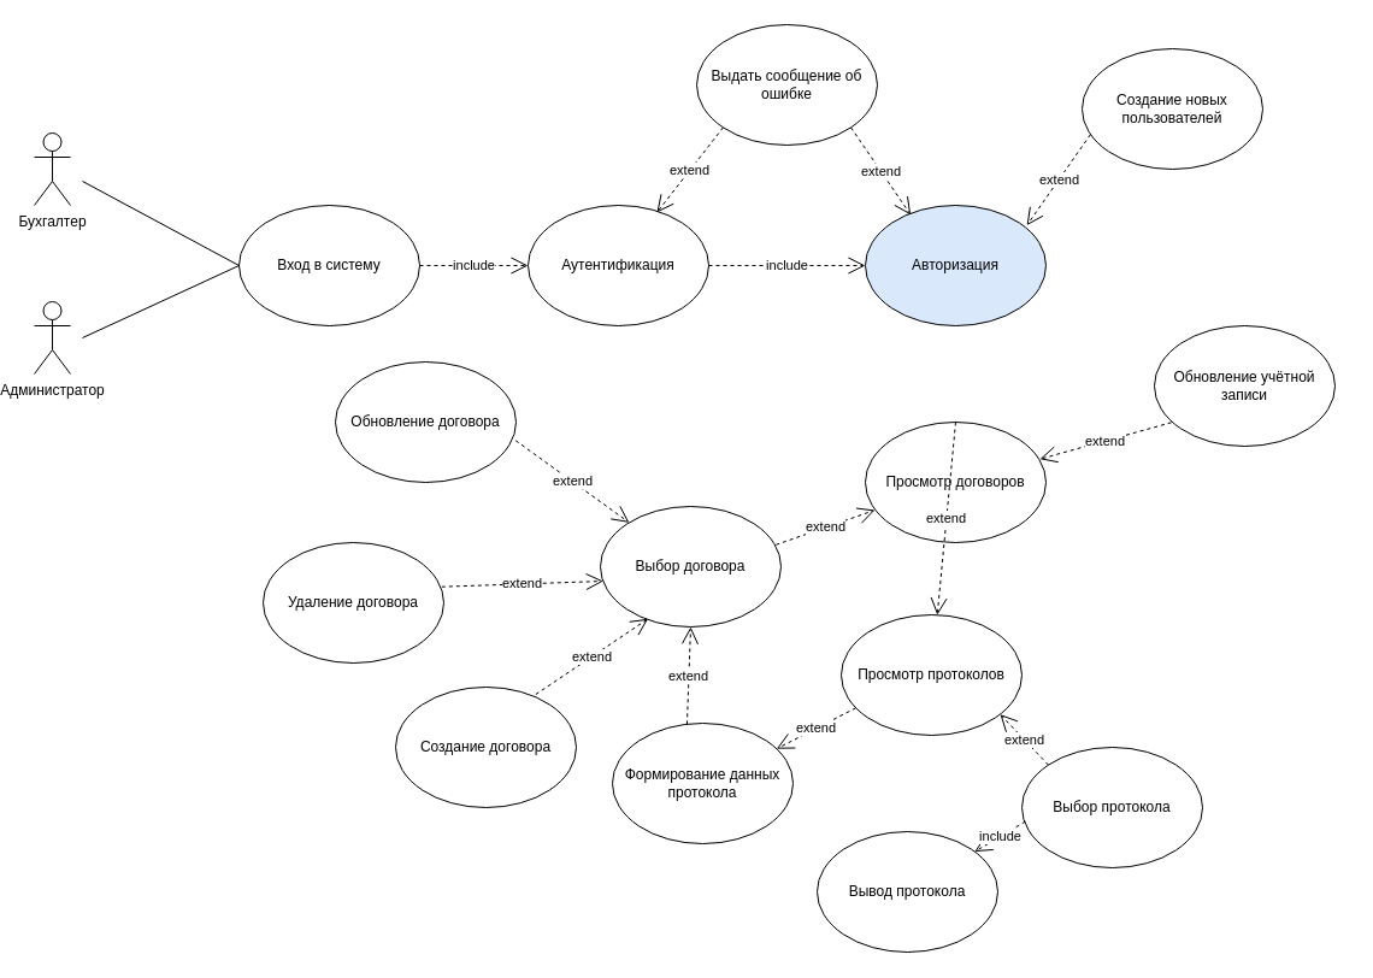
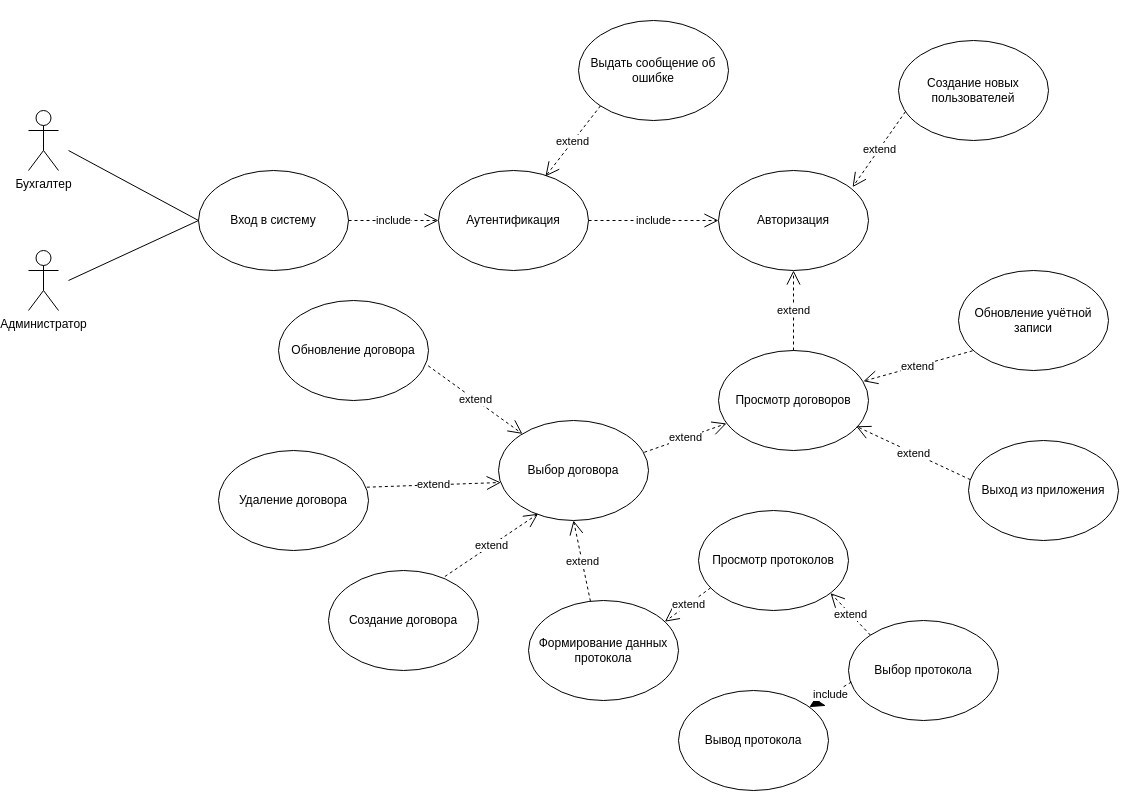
- <mxCell id="17" value="extend" style="endArrow=open;endSize=12;dashed=1;html=1;entryX=0.251;entryY=0.079;entryDx=0;entryDy=0;exitX=1;exitY=1;exitDx=0;exitDy=0;entryPerimeter=0;" parent="1" source="6" target="7" edge="1"><mxGeometry width="160" relative="1" as="geometry"><mxPoint x="601.866" y="115.288" as="sourcePoint" /><mxPoint x="546.95" y="185.9" as="targetPoint" /></mxGeometry></mxCell>
- <mxCell id="7" value="Авторизация" style="ellipse;whiteSpace=wrap;html=1;fillColor=#dae8fc;" parent="1" vertex="1"><mxGeometry x="710" y="170" width="150" height="100" as="geometry" /></mxCell>
+ <mxCell id="7" value="Авторизация" style="ellipse;whiteSpace=wrap;html=1;" parent="1" vertex="1"><mxGeometry x="710" y="170" width="150" height="100" as="geometry" /></mxCell>
- <mxCell id="18" value="extend" style="endArrow=open;endSize=12;dashed=1;html=1;exitX=0.5;exitY=0;exitDx=0;exitDy=0;" parent="1" source="8" target="29" edge="1"><mxGeometry width="160" relative="1" as="geometry"><mxPoint x="708.033" y="115.355" as="sourcePoint" /><mxPoint x="757.65" y="187.9" as="targetPoint" /></mxGeometry></mxCell>
+ <mxCell id="18" value="extend" style="endArrow=open;endSize=12;dashed=1;html=1;entryX=0.5;entryY=1;entryDx=0;entryDy=0;exitX=0.5;exitY=0;exitDx=0;exitDy=0;" parent="1" source="8" target="7" edge="1"><mxGeometry width="160" relative="1" as="geometry"><mxPoint x="708.033" y="115.355" as="sourcePoint" /><mxPoint x="757.65" y="187.9" as="targetPoint" /></mxGeometry></mxCell>
+ <mxCell id="20" value="extend" style="endArrow=open;endSize=12;dashed=1;html=1;exitX=0.013;exitY=0.392;exitDx=0;exitDy=0;exitPerimeter=0;entryX=0.918;entryY=0.758;entryDx=0;entryDy=0;entryPerimeter=0;" parent="1" source="11" target="8" edge="1"><mxGeometry width="160" relative="1" as="geometry"><mxPoint x="969.2" y="419.6" as="sourcePoint" /><mxPoint x="860" y="450" as="targetPoint" /></mxGeometry></mxCell>
+ <mxCell id="11" value="Выход из приложения" style="ellipse;whiteSpace=wrap;html=1;" parent="1" vertex="1"><mxGeometry x="960" y="440" width="150" height="100" as="geometry" /></mxCell>
- <mxCell id="28" value="Формирование данных протокола" style="ellipse;whiteSpace=wrap;html=1;" parent="1" vertex="1"><mxGeometry x="500" y="600" width="150" height="100" as="geometry" /></mxCell>
+ <mxCell id="28" value="Формирование данных протокола" style="ellipse;whiteSpace=wrap;html=1;" parent="1" vertex="1"><mxGeometry x="520" y="600" width="150" height="100" as="geometry" /></mxCell>
- <mxCell id="35" value="include" style="endArrow=open;endSize=12;dashed=1;html=1;exitX=0.019;exitY=0.616;exitDx=0;exitDy=0;exitPerimeter=0;" parent="1" source="32" target="33" edge="1"><mxGeometry width="160" relative="1" as="geometry"><mxPoint x="828.033" y="605.355" as="sourcePoint" /><mxPoint x="800" y="710" as="targetPoint" /></mxGeometry></mxCell>
+ <mxCell id="35" value="include" style="endArrow=classic;endSize=12;dashed=1;html=1;exitX=0.019;exitY=0.616;exitDx=0;exitDy=0;exitPerimeter=0;" parent="1" source="32" target="33" edge="1"><mxGeometry width="160" relative="1" as="geometry"><mxPoint x="828.033" y="605.355" as="sourcePoint" /><mxPoint x="800" y="710" as="targetPoint" /></mxGeometry></mxCell>
